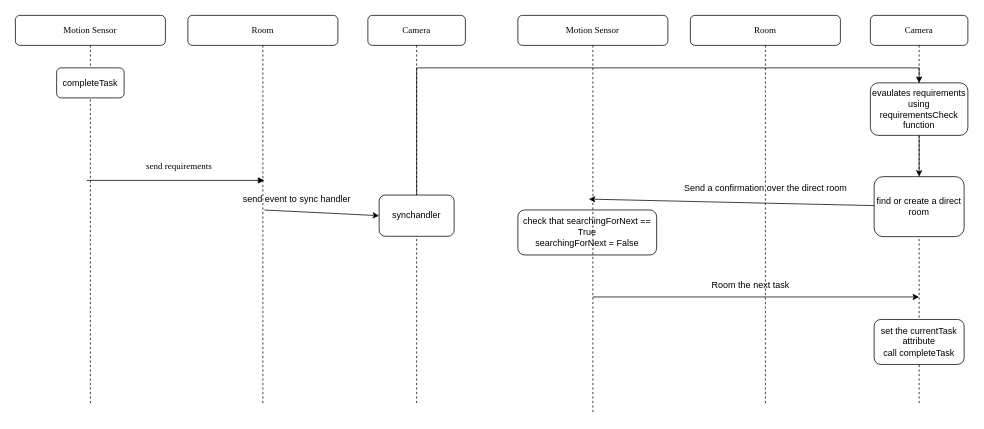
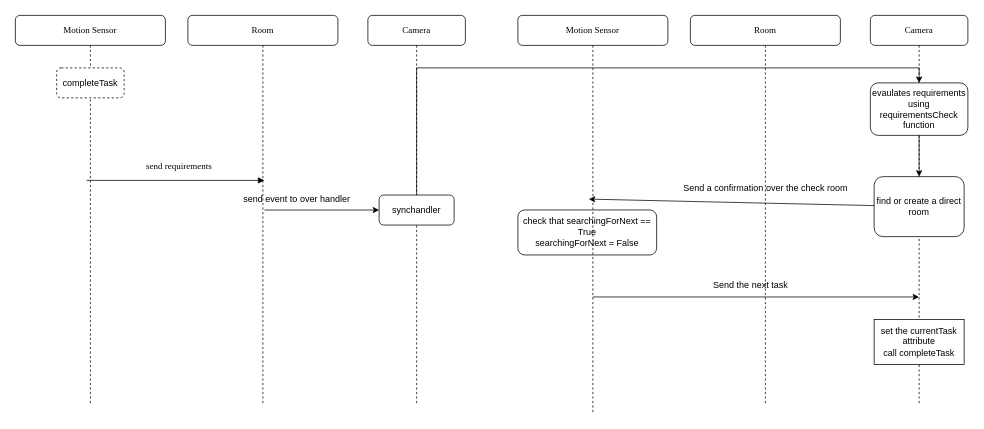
- <mxCell id="9" value="completeTask" style="rounded=1;whiteSpace=wrap;html=1;" parent="8" vertex="1"><mxGeometry x="55" y="70" width="90" height="40" as="geometry" /></mxCell>
+ <mxCell id="9" value="completeTask" style="rounded=1;whiteSpace=wrap;html=1;dashed=1;" parent="8" vertex="1"><mxGeometry x="55" y="70" width="90" height="40" as="geometry" /></mxCell>
- <mxCell id="14" value="Send a confirmation over the direct room " style="text;html=1;align=center;verticalAlign=middle;resizable=0;points=[];autosize=1;strokeColor=none;fillColor=none;" vertex="1" parent="11"><mxGeometry x="-260" y="215.0" width="240" height="30" as="geometry" /></mxCell>
+ <mxCell id="14" value="Send a confirmation over the check room " style="text;html=1;align=center;verticalAlign=middle;resizable=0;points=[];autosize=1;strokeColor=none;fillColor=none;" vertex="1" parent="11"><mxGeometry x="-260" y="215.0" width="240" height="30" as="geometry" /></mxCell>
- <mxCell id="7" value="send event to sync handler" style="text;html=1;align=center;verticalAlign=middle;resizable=0;points=[];autosize=1;strokeColor=none;fillColor=none;" parent="3" vertex="1"><mxGeometry x="-180" y="229.55" width="170" height="30" as="geometry" /></mxCell>
+ <mxCell id="7" value="send event to over handler" style="text;html=1;align=center;verticalAlign=middle;resizable=0;points=[];autosize=1;strokeColor=none;fillColor=none;" parent="3" vertex="1"><mxGeometry x="-180" y="229.55" width="170" height="30" as="geometry" /></mxCell>
- <mxCell id="4" value="synchandler " style="rounded=1;whiteSpace=wrap;html=1;" parent="3" vertex="1"><mxGeometry x="15" y="239.55" width="100" height="55" as="geometry" /></mxCell>
+ <mxCell id="4" value="synchandler " style="rounded=1;whiteSpace=wrap;html=1;" parent="3" vertex="1"><mxGeometry x="15" y="239.55" width="100" height="40" as="geometry" /></mxCell>
- <mxCell id="13" value="Room the next task" style="text;html=1;align=center;verticalAlign=middle;resizable=0;points=[];autosize=1;strokeColor=none;fillColor=none;" vertex="1" parent="11"><mxGeometry x="-220" y="345.45" width="120" height="30" as="geometry" /></mxCell>
+ <mxCell id="13" value="Send the next task" style="text;html=1;align=center;verticalAlign=middle;resizable=0;points=[];autosize=1;strokeColor=none;fillColor=none;" vertex="1" parent="11"><mxGeometry x="-220" y="345.45" width="120" height="30" as="geometry" /></mxCell>
- <mxCell id="19" value="&lt;div&gt;set the currentTask attribute&lt;/div&gt;&lt;div&gt;call completeTask&lt;br&gt;&lt;/div&gt;" style="rounded=1;whiteSpace=wrap;html=1;" vertex="1" parent="11"><mxGeometry x="5" y="405.45" width="120" height="60" as="geometry" /></mxCell>
+ <mxCell id="19" value="&lt;div&gt;set the currentTask attribute&lt;/div&gt;&lt;div&gt;call completeTask&lt;br&gt;&lt;/div&gt;" style="whiteSpace=wrap;html=1;rounded=0;" vertex="1" parent="11"><mxGeometry x="5" y="405.45" width="120" height="60" as="geometry" /></mxCell>
